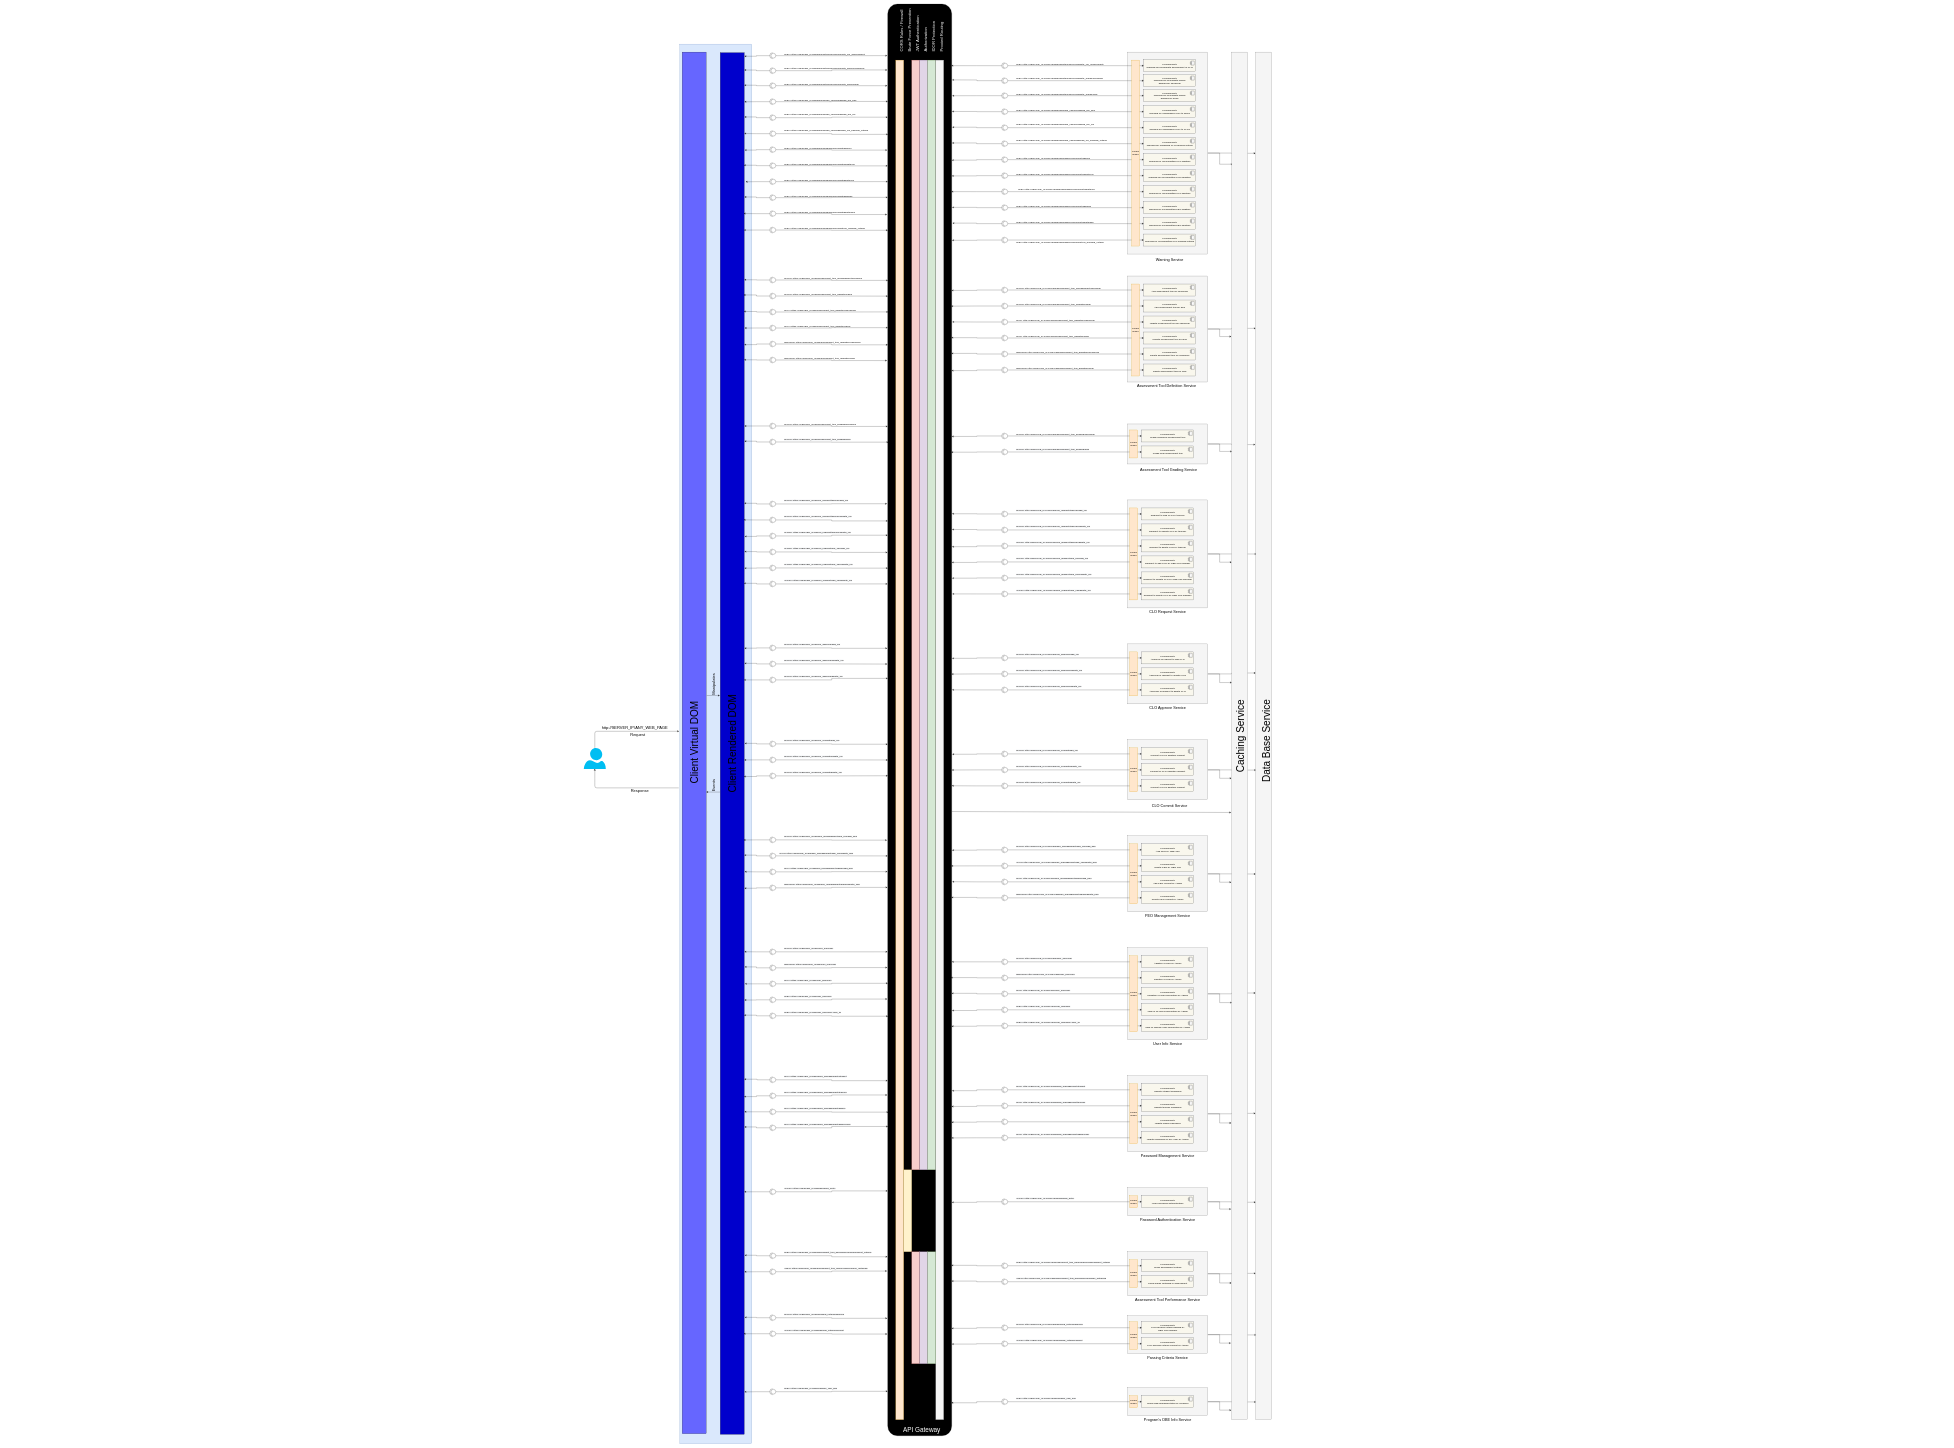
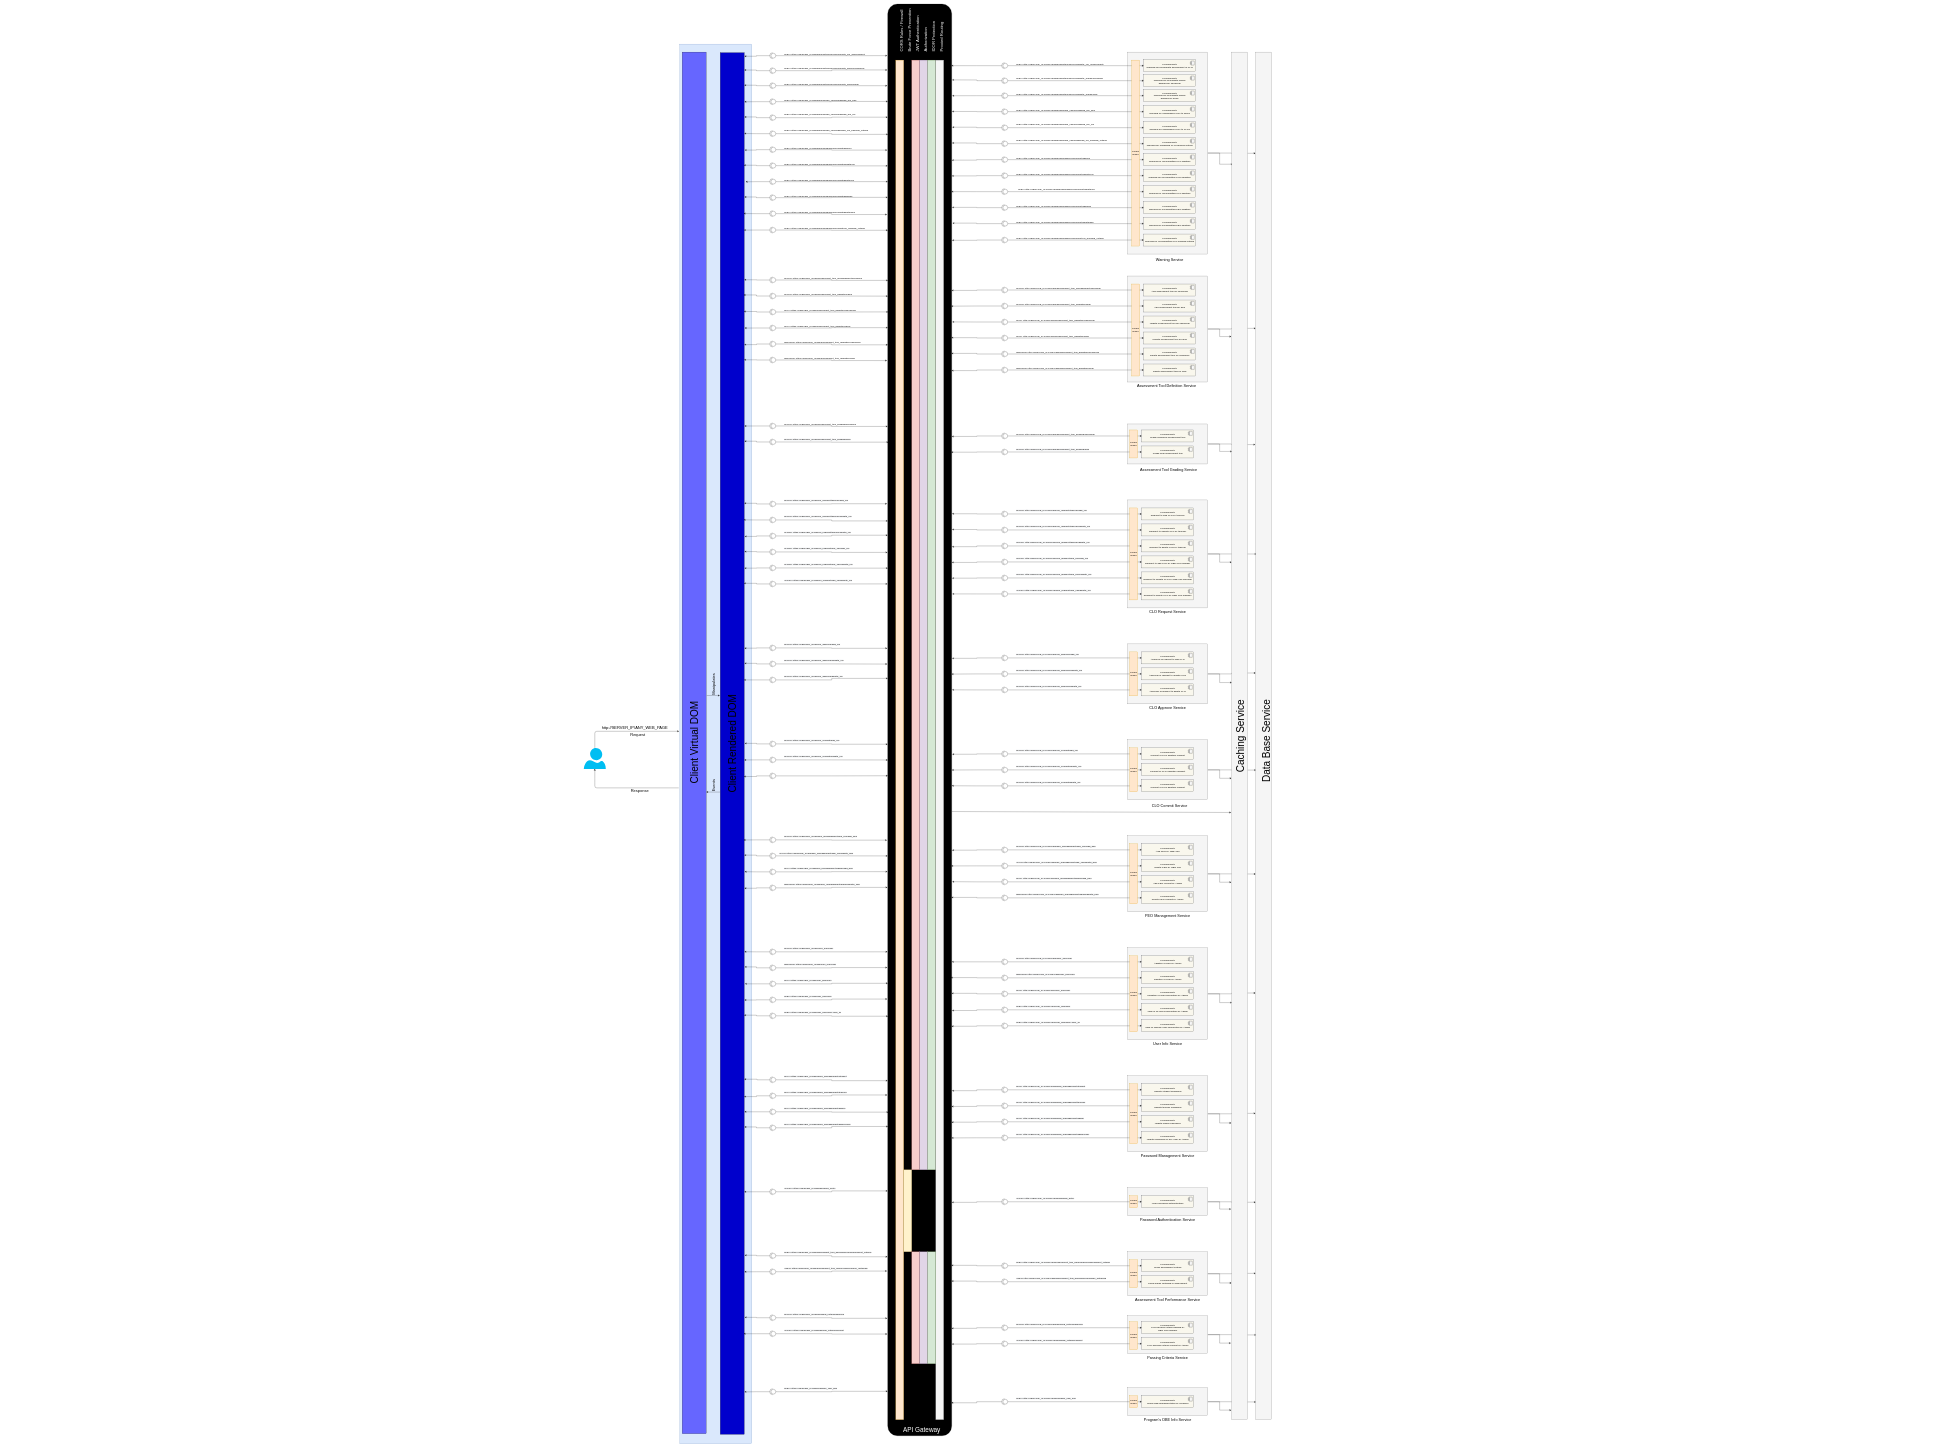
- <mxCell id="189" value="{GET} http://SERVICE_IP:PORT/api/warning/admin/uncommit/clo_passing_criteria" style="text;html=1;align=left;verticalAlign=middle;resizable=0;points=[];autosize=1;" vertex="1" parent="1"><mxGeometry x="5077" y="1200" width="450" height="20" as="geometry" /></mxCell>
+ <mxCell id="189" value="{GET} http://SERVICE_IP:PORT/api/warning/admin/uncommit/clo_passing_criteria" style="text;html=1;align=left;verticalAlign=middle;resizable=0;points=[];autosize=1;" vertex="1" parent="1"><mxGeometry x="5077" y="1180" width="450" height="20" as="geometry" /></mxCell>
- <mxCell id="526" value="&lt;span style=&quot;color: rgb(0 , 0 , 0) ; font-family: &amp;#34;helvetica&amp;#34; ; font-size: 12px ; font-style: normal ; font-weight: 400 ; letter-spacing: normal ; text-align: left ; text-indent: 0px ; text-transform: none ; word-spacing: 0px ; background-color: rgb(248 , 249 , 250) ; display: inline ; float: none&quot;&gt;{POST} https://SERVER_IP/api/clo_commit/delete_clo&lt;/span&gt;" style="text;whiteSpace=wrap;html=1;" vertex="1" parent="1"><mxGeometry x="3917" y="3850" width="440" height="30" as="geometry" /></mxCell>
+ <mxCell id="333" value="&lt;span style=&quot;color: rgb(0 , 0 , 0) ; font-family: &amp;#34;helvetica&amp;#34; ; font-size: 12px ; font-style: normal ; font-weight: 400 ; letter-spacing: normal ; text-align: left ; text-indent: 0px ; text-transform: none ; word-spacing: 0px ; background-color: rgb(248 , 249 , 250) ; display: inline ; float: none&quot;&gt;{PUT} http://SERVICE_IP:PORT/password_management/admin&lt;/span&gt;" style="text;whiteSpace=wrap;html=1;" vertex="1" parent="1"><mxGeometry x="5077" y="5580" width="440" height="30" as="geometry" /></mxCell>
